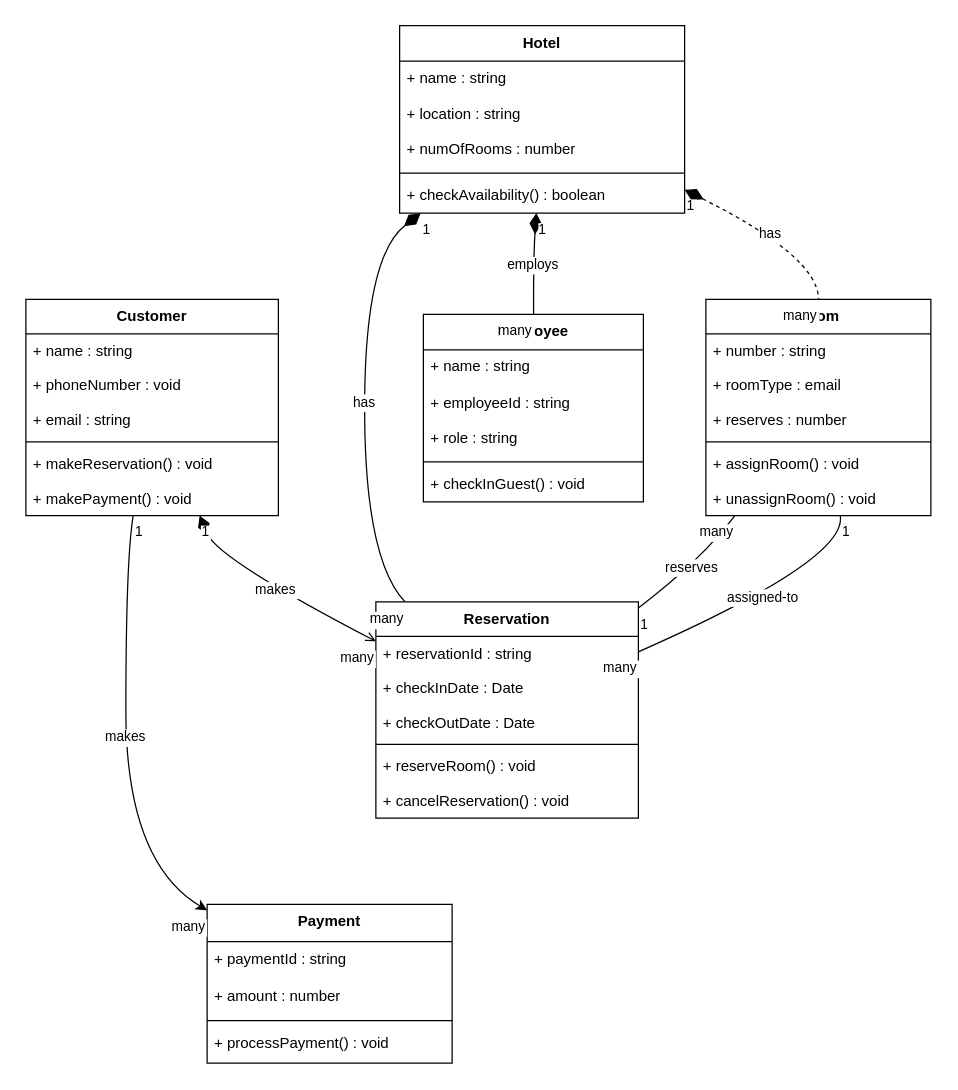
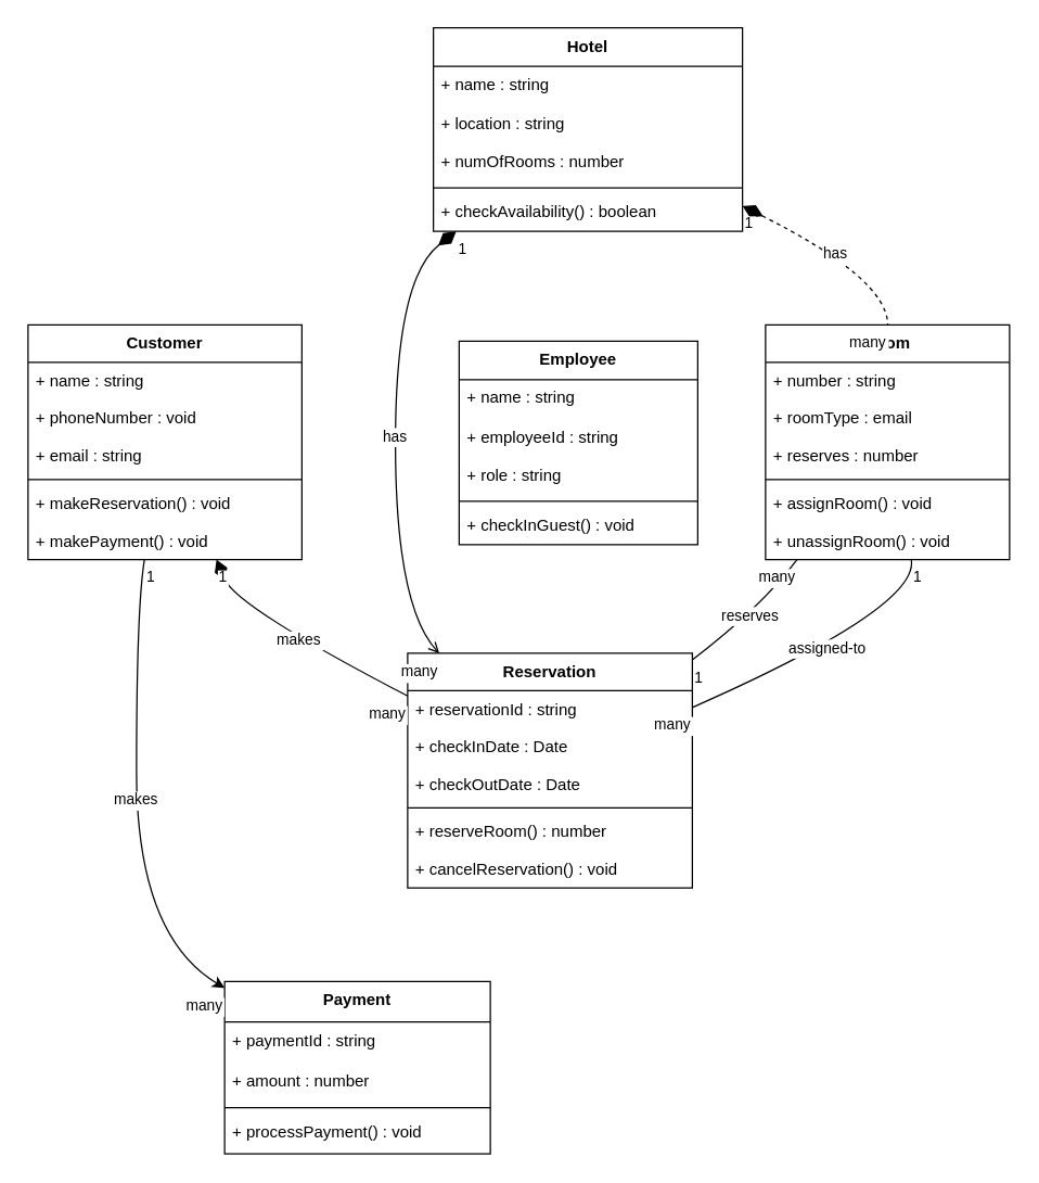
- <mxCell id="43" value="employs" style="curved=1;startArrow=diamondThin;startSize=14;startFill=1;endArrow=none;exitX=0.48;exitY=1;entryX=0.501;entryY=-0.003;" edge="1" parent="1" source="2" target="15"><mxGeometry relative="1" as="geometry"><Array as="points"><mxPoint x="426" y="205" /></Array></mxGeometry></mxCell>
- <mxCell id="44" value="1" style="edgeLabel;resizable=0;align=left;verticalAlign=top;" vertex="1" parent="43"><mxGeometry x="-1" relative="1" as="geometry" /></mxCell>
- <mxCell id="45" value="many" style="edgeLabel;resizable=0;align=right;verticalAlign=top;" vertex="1" parent="43"><mxGeometry x="1" relative="1" as="geometry" /></mxCell>
- <mxCell id="46" value="has" style="curved=1;startArrow=diamondThin;startSize=14;startFill=1;endArrow=none;exitX=0.074;exitY=1;entryX=0.111;entryY=0;" edge="1" parent="1" source="2" target="26"><mxGeometry relative="1" as="geometry"><Array as="points"><mxPoint x="291" y="205" /><mxPoint x="291" y="447" /></Array></mxGeometry></mxCell>
+ <mxCell id="46" value="has" style="curved=1;startArrow=diamondThin;startSize=14;startFill=1;endArrow=open;exitX=0.074;exitY=1;entryX=0.111;entryY=0;" edge="1" parent="1" source="2" target="26"><mxGeometry relative="1" as="geometry"><Array as="points"><mxPoint x="291" y="205" /><mxPoint x="291" y="447" /></Array></mxGeometry></mxCell>
- <mxCell id="49" value="makes" style="curved=1;startArrow=diamondThin;startSize=14;startFill=1;endArrow=open;exitX=0.688;exitY=1;entryX=-0.002;entryY=0.181;" edge="1" parent="1" source="8" target="26"><mxGeometry relative="1" as="geometry"><Array as="points"><mxPoint x="174" y="447" /></Array></mxGeometry></mxCell>
+ <mxCell id="49" value="makes" style="curved=1;startArrow=diamondThin;startSize=14;startFill=1;endArrow=none;exitX=0.688;exitY=1;entryX=-0.002;entryY=0.181;" edge="1" parent="1" source="8" target="26"><mxGeometry relative="1" as="geometry"><Array as="points"><mxPoint x="174" y="447" /></Array></mxGeometry></mxCell>
- <mxCell id="31" value="+ reserveRoom() : void" style="text;strokeColor=none;fillColor=none;align=left;verticalAlign=top;spacingLeft=4;spacingRight=4;overflow=hidden;rotatable=0;points=[[0,0.5],[1,0.5]];portConstraint=eastwest;" vertex="1" parent="26"><mxGeometry y="118" width="210" height="28" as="geometry" /></mxCell>
+ <mxCell id="31" value="+ reserveRoom() : number" style="text;strokeColor=none;fillColor=none;align=left;verticalAlign=top;spacingLeft=4;spacingRight=4;overflow=hidden;rotatable=0;points=[[0,0.5],[1,0.5]];portConstraint=eastwest;" vertex="1" parent="26"><mxGeometry y="118" width="210" height="28" as="geometry" /></mxCell>
